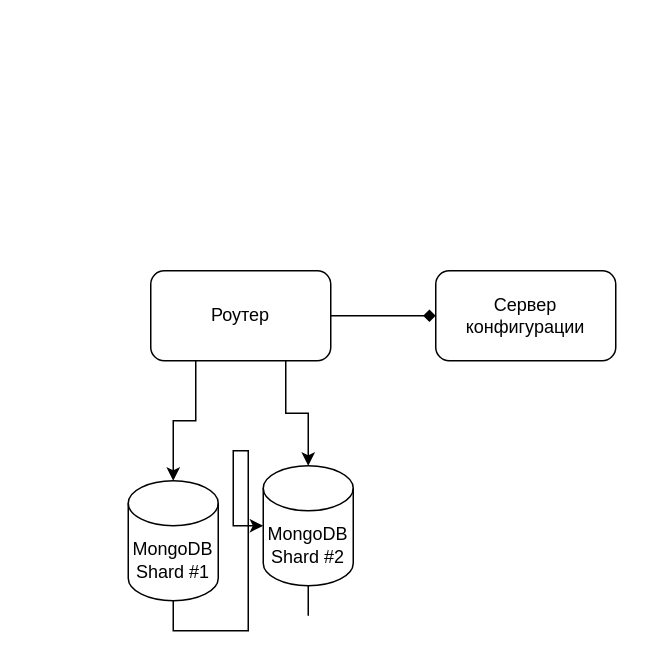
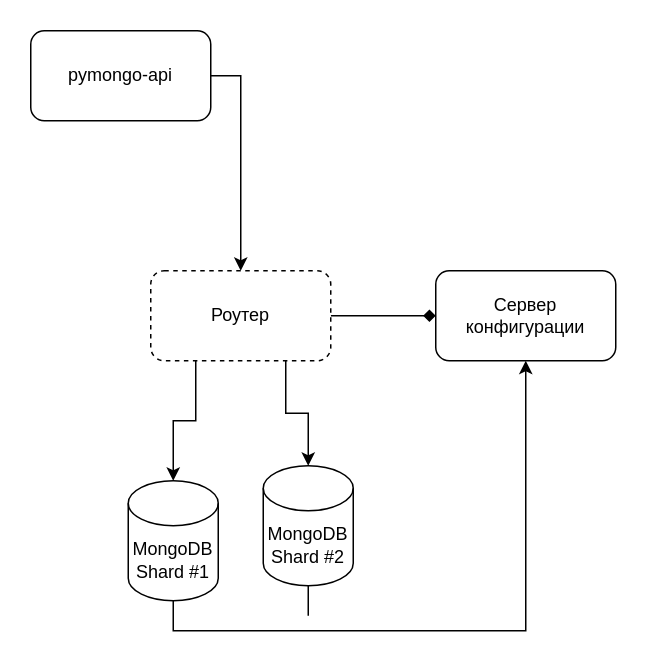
+ <mxCell id="2" value="pymongo-api" style="rounded=1;whiteSpace=wrap;html=1;" parent="1" vertex="1"><mxGeometry x="20" y="20" width="120" height="60" as="geometry" /></mxCell>
+ <mxCell id="3" style="edgeStyle=orthogonalEdgeStyle;rounded=0;orthogonalLoop=1;jettySize=auto;html=1;exitX=1;exitY=0.5;exitDx=0;exitDy=0;entryX=0.5;entryY=0;entryDx=0;entryDy=0;" parent="1" source="2" target="5" edge="1"><mxGeometry relative="1" as="geometry"><mxPoint x="230" y="50" as="targetPoint" /></mxGeometry></mxCell>
- <mxCell id="5" value="Роутер" style="rounded=1;whiteSpace=wrap;html=1;" parent="1" vertex="1"><mxGeometry x="100" y="180" width="120" height="60" as="geometry" /></mxCell>
+ <mxCell id="5" value="Роутер" style="rounded=1;whiteSpace=wrap;html=1;dashed=1;" parent="1" vertex="1"><mxGeometry x="100" y="180" width="120" height="60" as="geometry" /></mxCell>
- <mxCell id="8" style="edgeStyle=orthogonalEdgeStyle;rounded=0;orthogonalLoop=1;jettySize=auto;html=1;exitX=0.5;exitY=1;exitDx=0;exitDy=0;exitPerimeter=0;" parent="1" source="7" target="10" edge="1"><mxGeometry relative="1" as="geometry" /></mxCell>
+ <mxCell id="8" style="edgeStyle=orthogonalEdgeStyle;rounded=0;orthogonalLoop=1;jettySize=auto;html=1;exitX=0.5;exitY=1;exitDx=0;exitDy=0;exitPerimeter=0;entryX=0.5;entryY=1;entryDx=0;entryDy=0;" parent="1" source="7" target="6" edge="1"><mxGeometry relative="1" as="geometry" /></mxCell>
